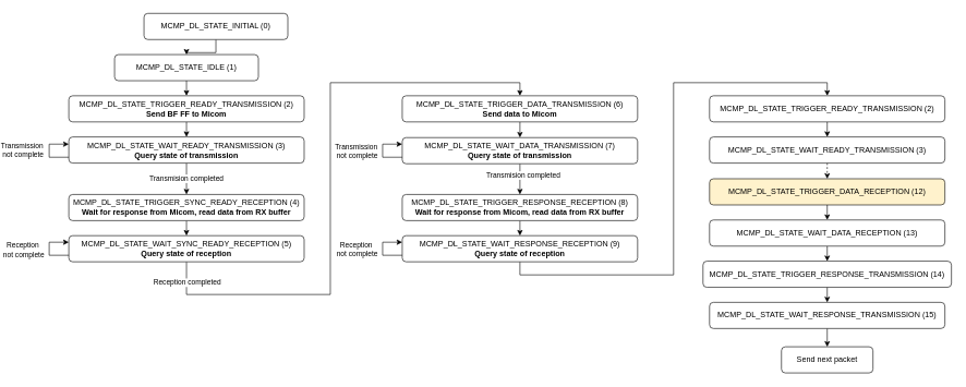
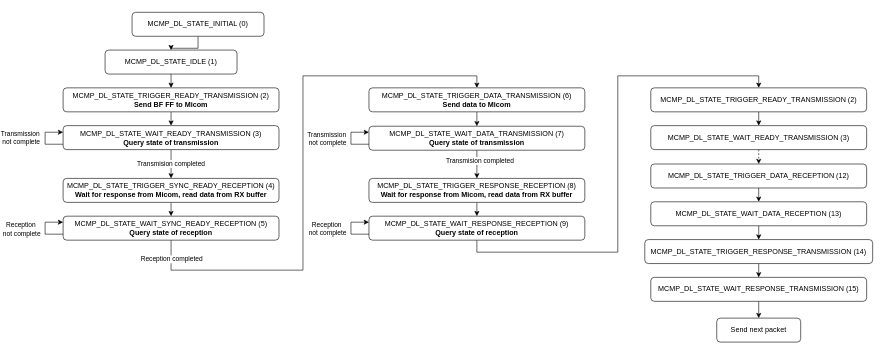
- <mxCell id="27" value="MCMP_DL_STATE_TRIGGER_DATA_RECEPTION (12)" style="rounded=1;whiteSpace=wrap;html=1;fillColor=#fff2cc;" vertex="1" parent="1"><mxGeometry x="1030" y="273" width="360" height="40" as="geometry" /></mxCell>
+ <mxCell id="27" value="MCMP_DL_STATE_TRIGGER_DATA_RECEPTION (12)" style="rounded=1;whiteSpace=wrap;html=1;" vertex="1" parent="1"><mxGeometry x="1030" y="273" width="360" height="40" as="geometry" /></mxCell>
